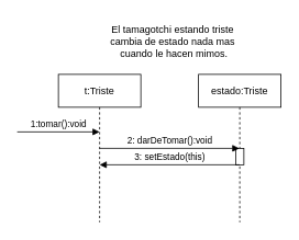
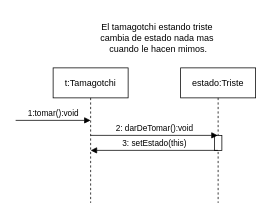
- <mxCell id="2" value="t:Triste" style="shape=umlLifeline;perimeter=lifelinePerimeter;whiteSpace=wrap;html=1;container=1;dropTarget=0;collapsible=0;recursiveResize=0;outlineConnect=0;portConstraint=eastwest;newEdgeStyle={&quot;curved&quot;:0,&quot;rounded&quot;:0};" vertex="1" parent="1"><mxGeometry x="70" y="90" width="100" height="180" as="geometry" /></mxCell>
+ <mxCell id="2" value="t:Tamagotchi" style="shape=umlLifeline;perimeter=lifelinePerimeter;whiteSpace=wrap;html=1;container=1;dropTarget=0;collapsible=0;recursiveResize=0;outlineConnect=0;portConstraint=eastwest;newEdgeStyle={&quot;curved&quot;:0,&quot;rounded&quot;:0};" vertex="1" parent="1"><mxGeometry x="70" y="90" width="100" height="180" as="geometry" /></mxCell>
